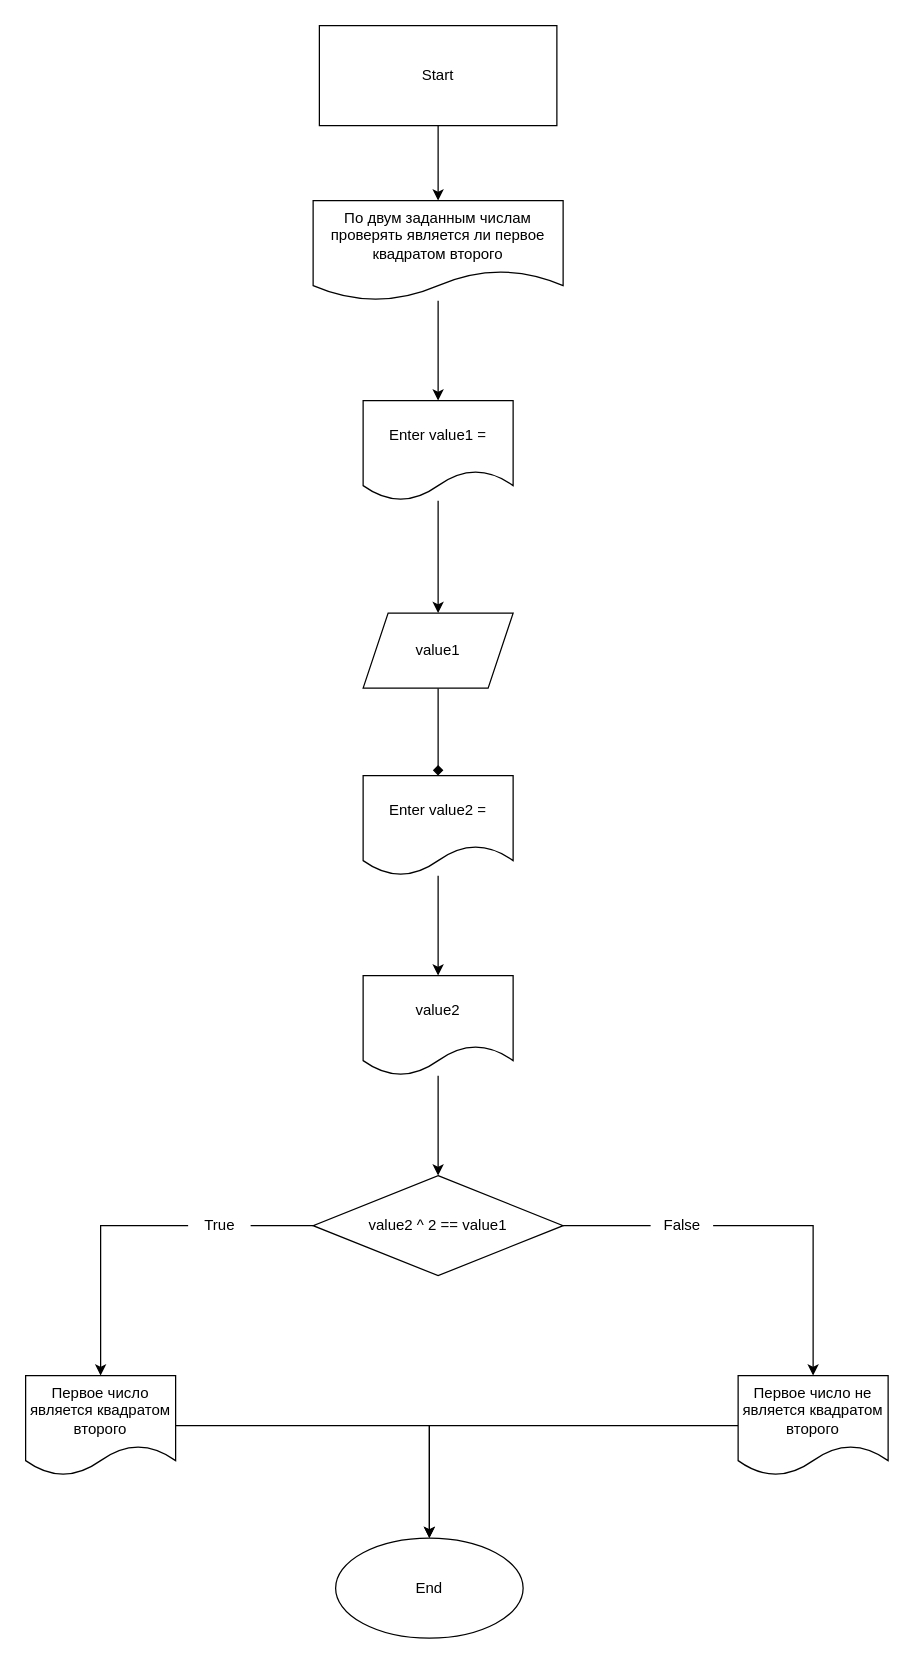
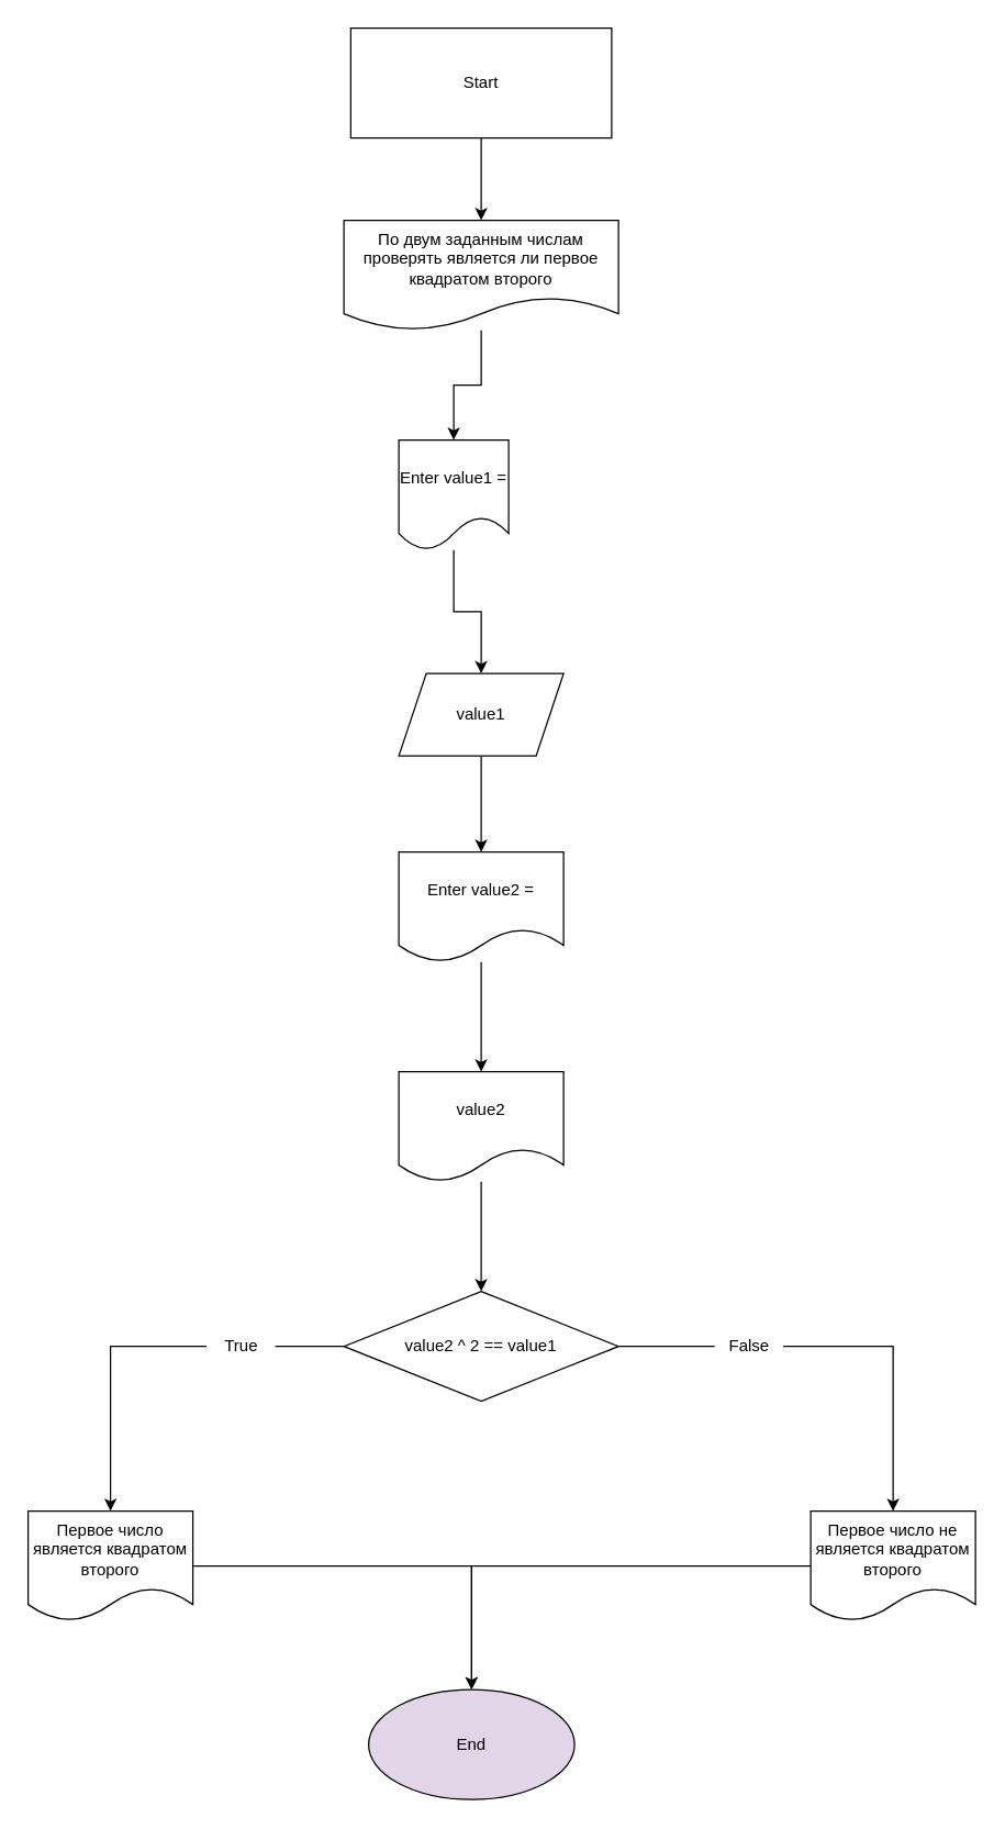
- <mxCell id="7" value="Enter value1 =" style="shape=document;whiteSpace=wrap;html=1;boundedLbl=1;" vertex="1" parent="1"><mxGeometry x="290" y="320" width="120" height="80" as="geometry" /></mxCell>
+ <mxCell id="7" value="Enter value1 =" style="shape=document;whiteSpace=wrap;html=1;boundedLbl=1;" vertex="1" parent="1"><mxGeometry x="290" y="320" width="80" height="80" as="geometry" /></mxCell>
- <mxCell id="8" value="" style="edgeStyle=orthogonalEdgeStyle;rounded=0;orthogonalLoop=1;jettySize=auto;html=1;endArrow=diamond;" edge="1" parent="1" source="9" target="11"><mxGeometry relative="1" as="geometry" /></mxCell>
+ <mxCell id="8" value="" style="edgeStyle=orthogonalEdgeStyle;rounded=0;orthogonalLoop=1;jettySize=auto;html=1;" edge="1" parent="1" source="9" target="11"><mxGeometry relative="1" as="geometry" /></mxCell>
- <mxCell id="21" value="End" style="ellipse;whiteSpace=wrap;html=1;" vertex="1" parent="1"><mxGeometry x="268" y="1230" width="150" height="80" as="geometry" /></mxCell>
+ <mxCell id="21" value="End" style="ellipse;whiteSpace=wrap;html=1;fillColor=#e1d5e7;" vertex="1" parent="1"><mxGeometry x="268" y="1230" width="150" height="80" as="geometry" /></mxCell>
